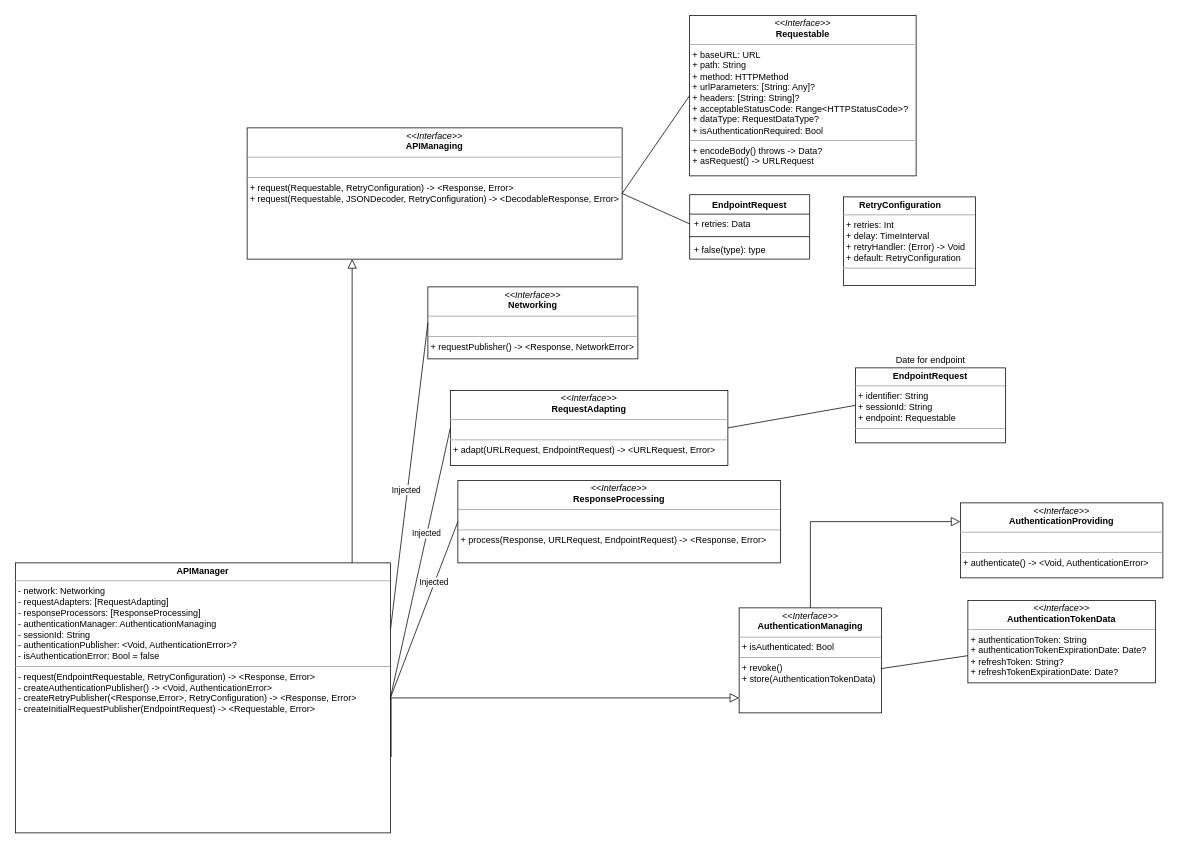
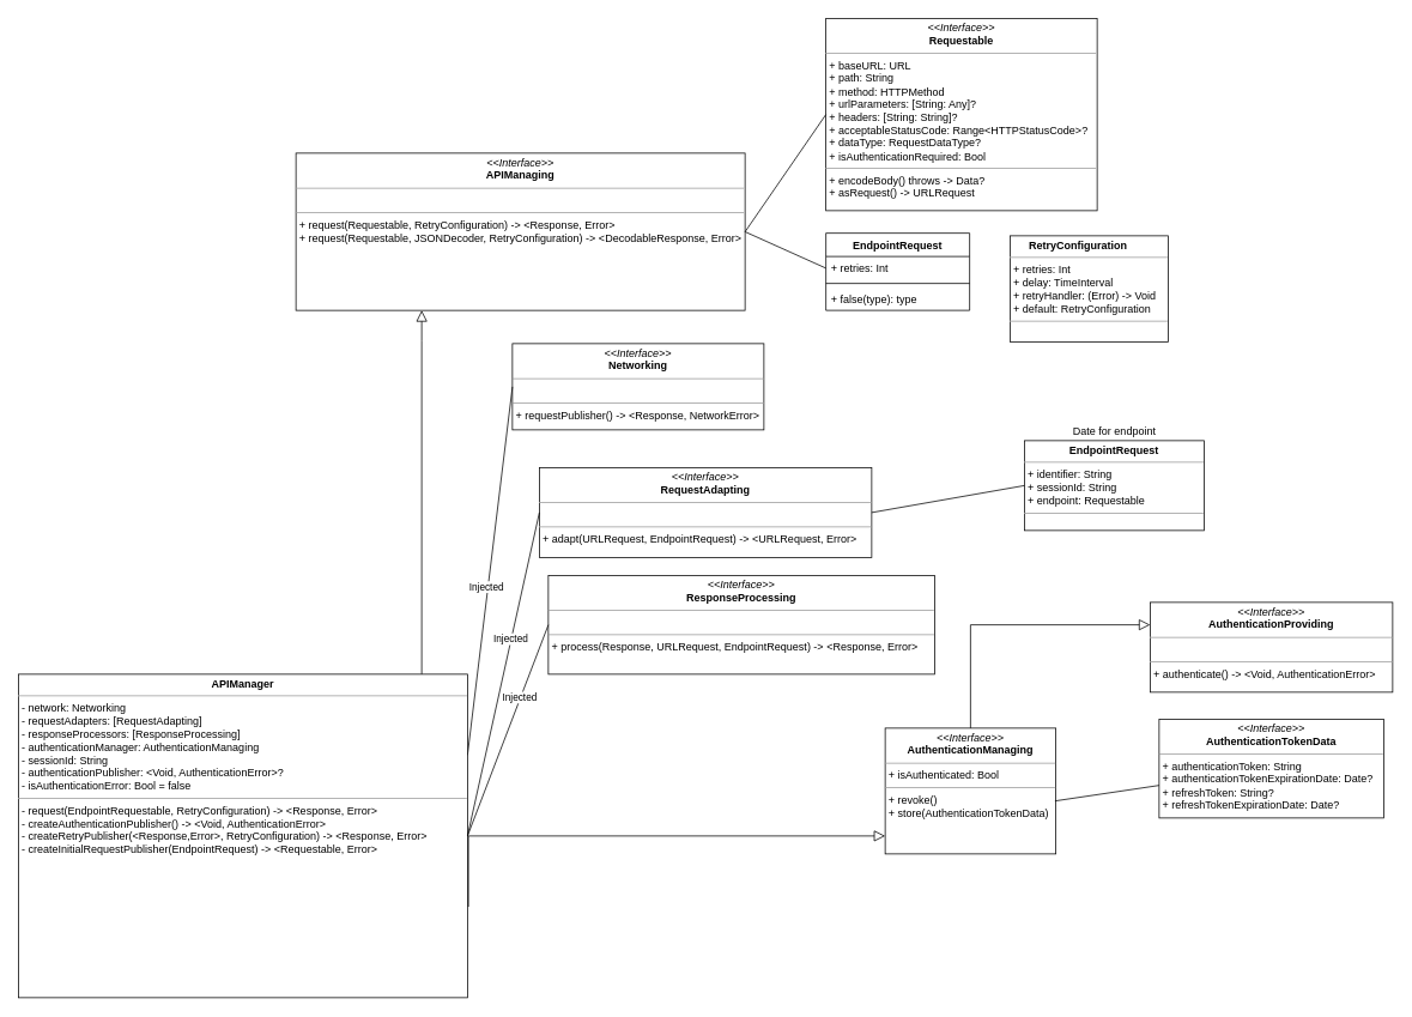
- <mxCell id="4" value="+ retries: Data&#10;" style="text;strokeColor=none;fillColor=none;align=left;verticalAlign=top;spacingLeft=4;spacingRight=4;overflow=hidden;rotatable=0;points=[[0,0.5],[1,0.5]];portConstraint=eastwest;" vertex="1" parent="3"><mxGeometry y="26" width="160" height="26" as="geometry" /></mxCell>
+ <mxCell id="4" value="+ retries: Int&#10;" style="text;strokeColor=none;fillColor=none;align=left;verticalAlign=top;spacingLeft=4;spacingRight=4;overflow=hidden;rotatable=0;points=[[0,0.5],[1,0.5]];portConstraint=eastwest;" vertex="1" parent="3"><mxGeometry y="26" width="160" height="26" as="geometry" /></mxCell>
